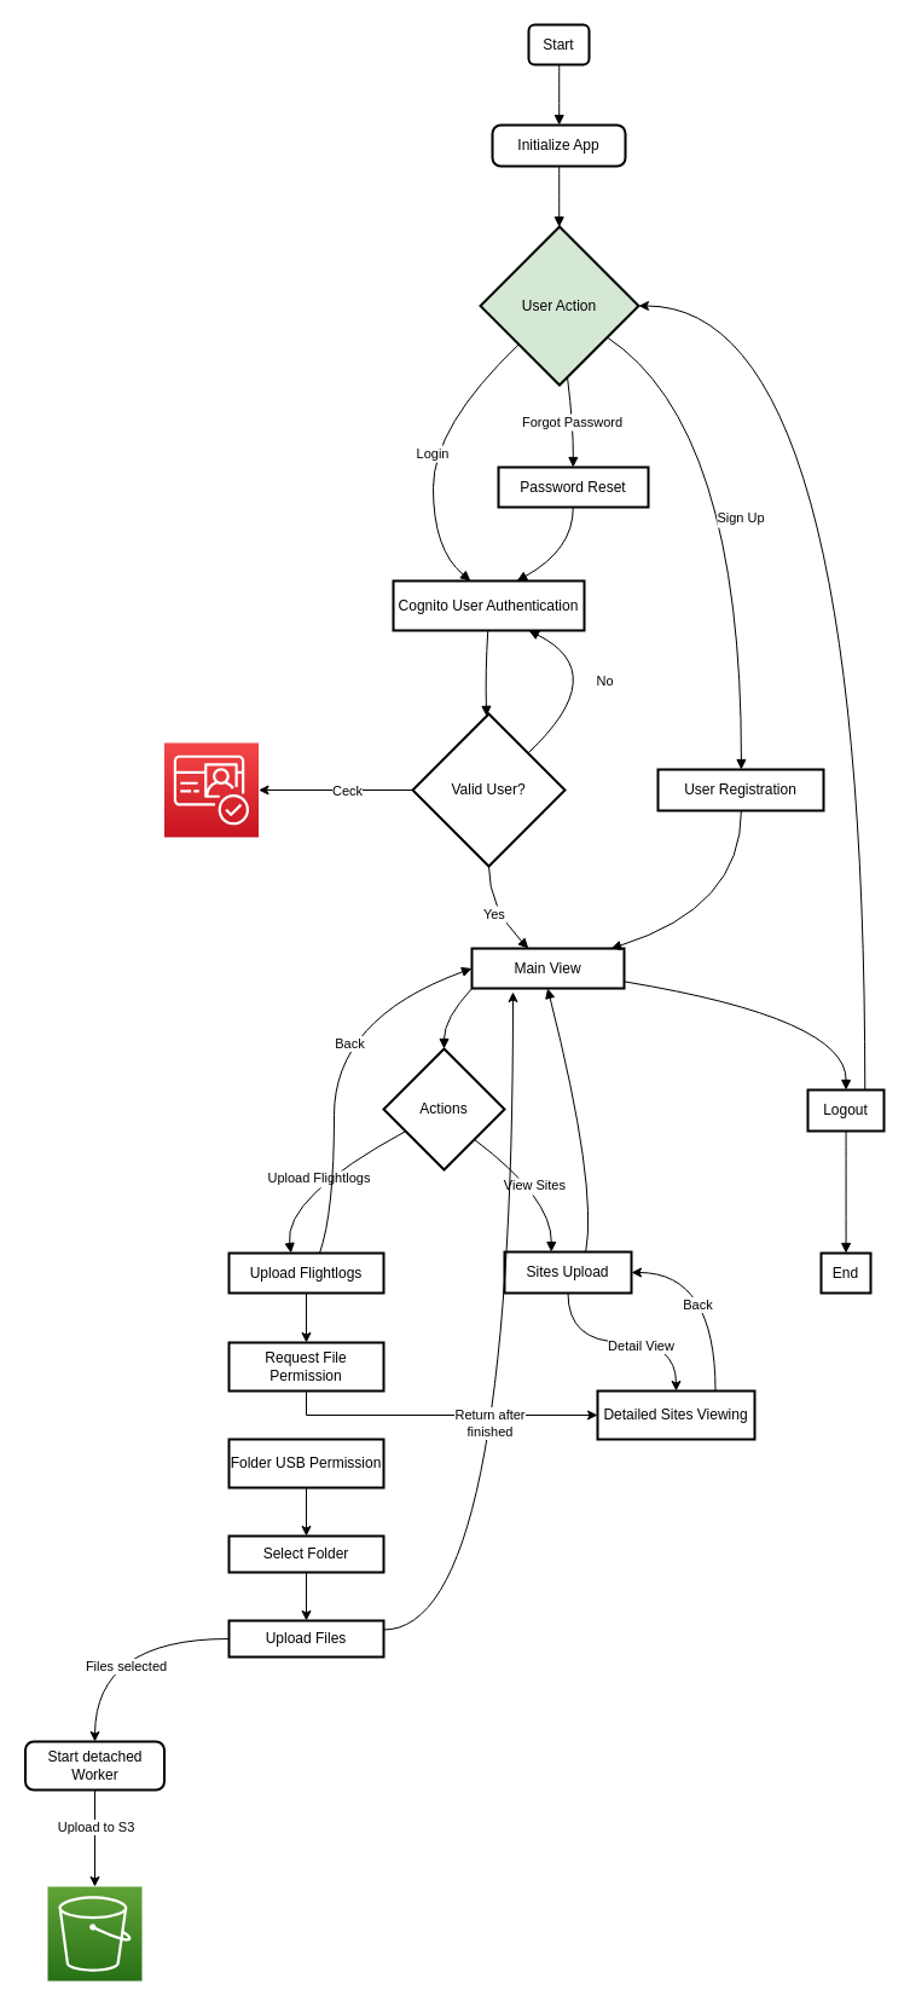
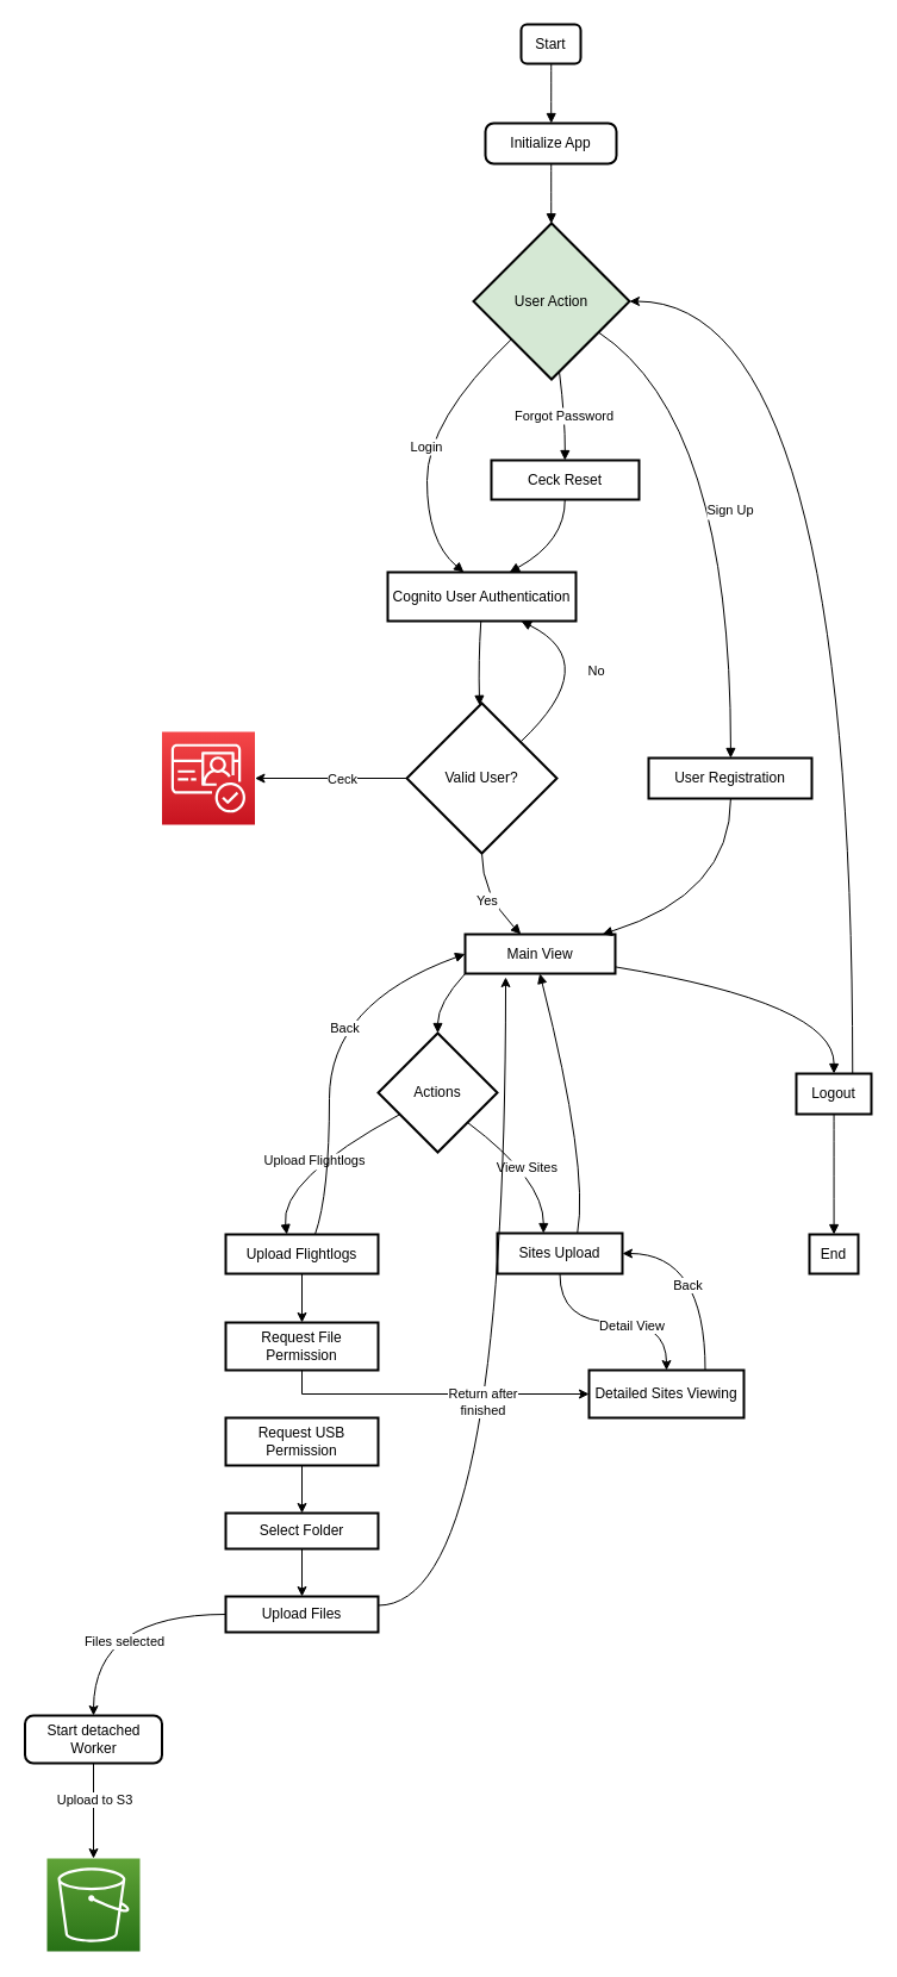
- <mxCell id="11" value="Password Reset" style="whiteSpace=wrap;strokeWidth=2;" parent="1" vertex="1"><mxGeometry x="412" y="386" width="124" height="33" as="geometry" /></mxCell>
+ <mxCell id="11" value="Ceck Reset" style="whiteSpace=wrap;strokeWidth=2;" parent="1" vertex="1"><mxGeometry x="412" y="386" width="124" height="33" as="geometry" /></mxCell>
- <mxCell id="42" value="Folder USB Permission" style="whiteSpace=wrap;strokeWidth=2;" vertex="1" parent="1"><mxGeometry x="189" y="1190" width="128" height="40" as="geometry" /></mxCell>
+ <mxCell id="42" value="Request USB Permission" style="whiteSpace=wrap;strokeWidth=2;" vertex="1" parent="1"><mxGeometry x="189" y="1190" width="128" height="40" as="geometry" /></mxCell>
